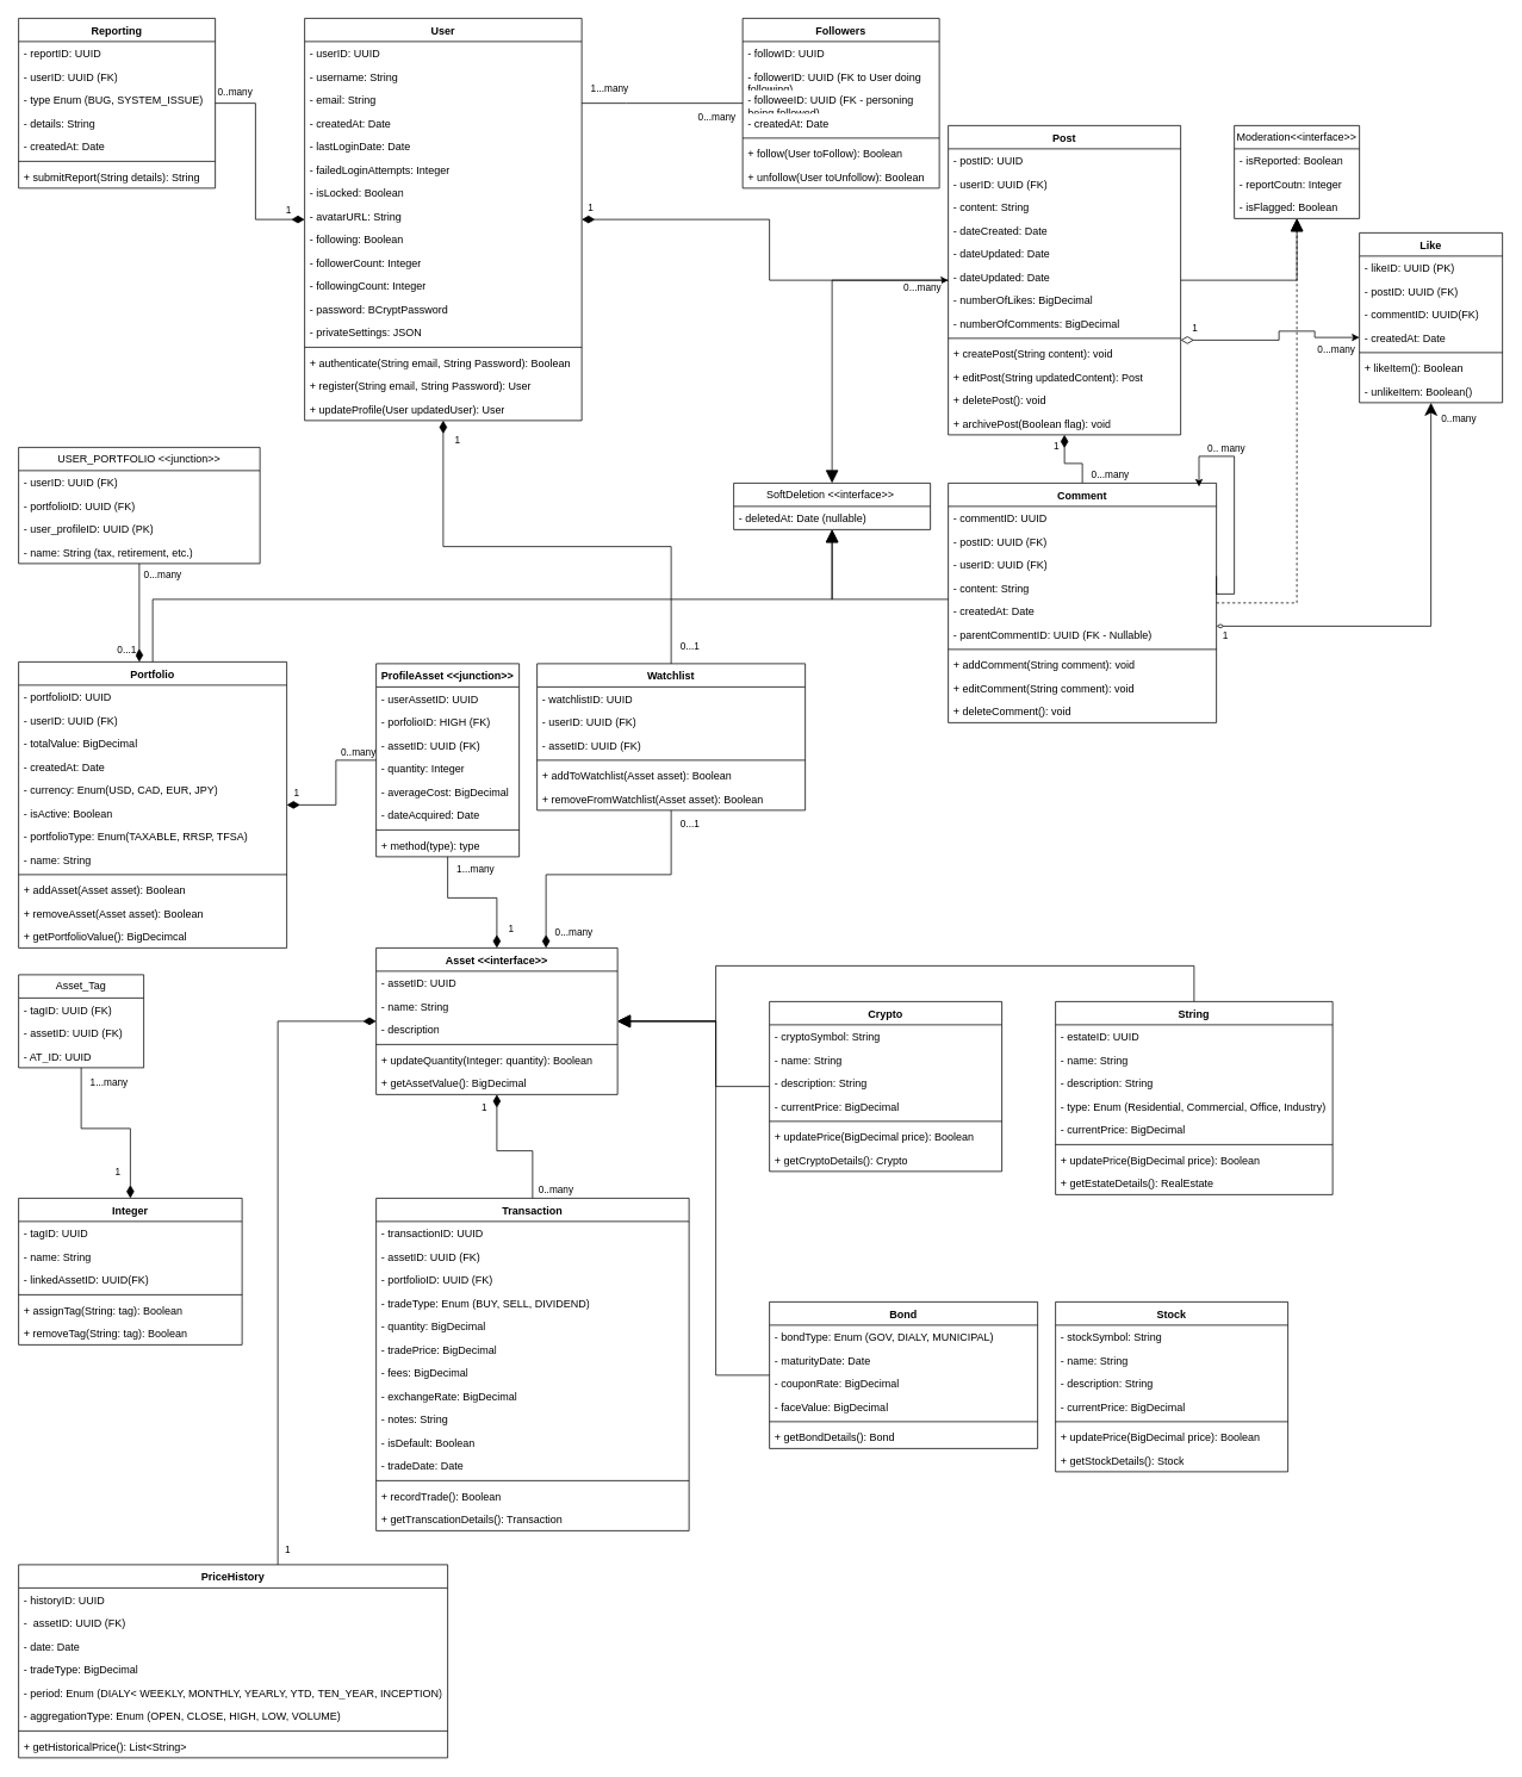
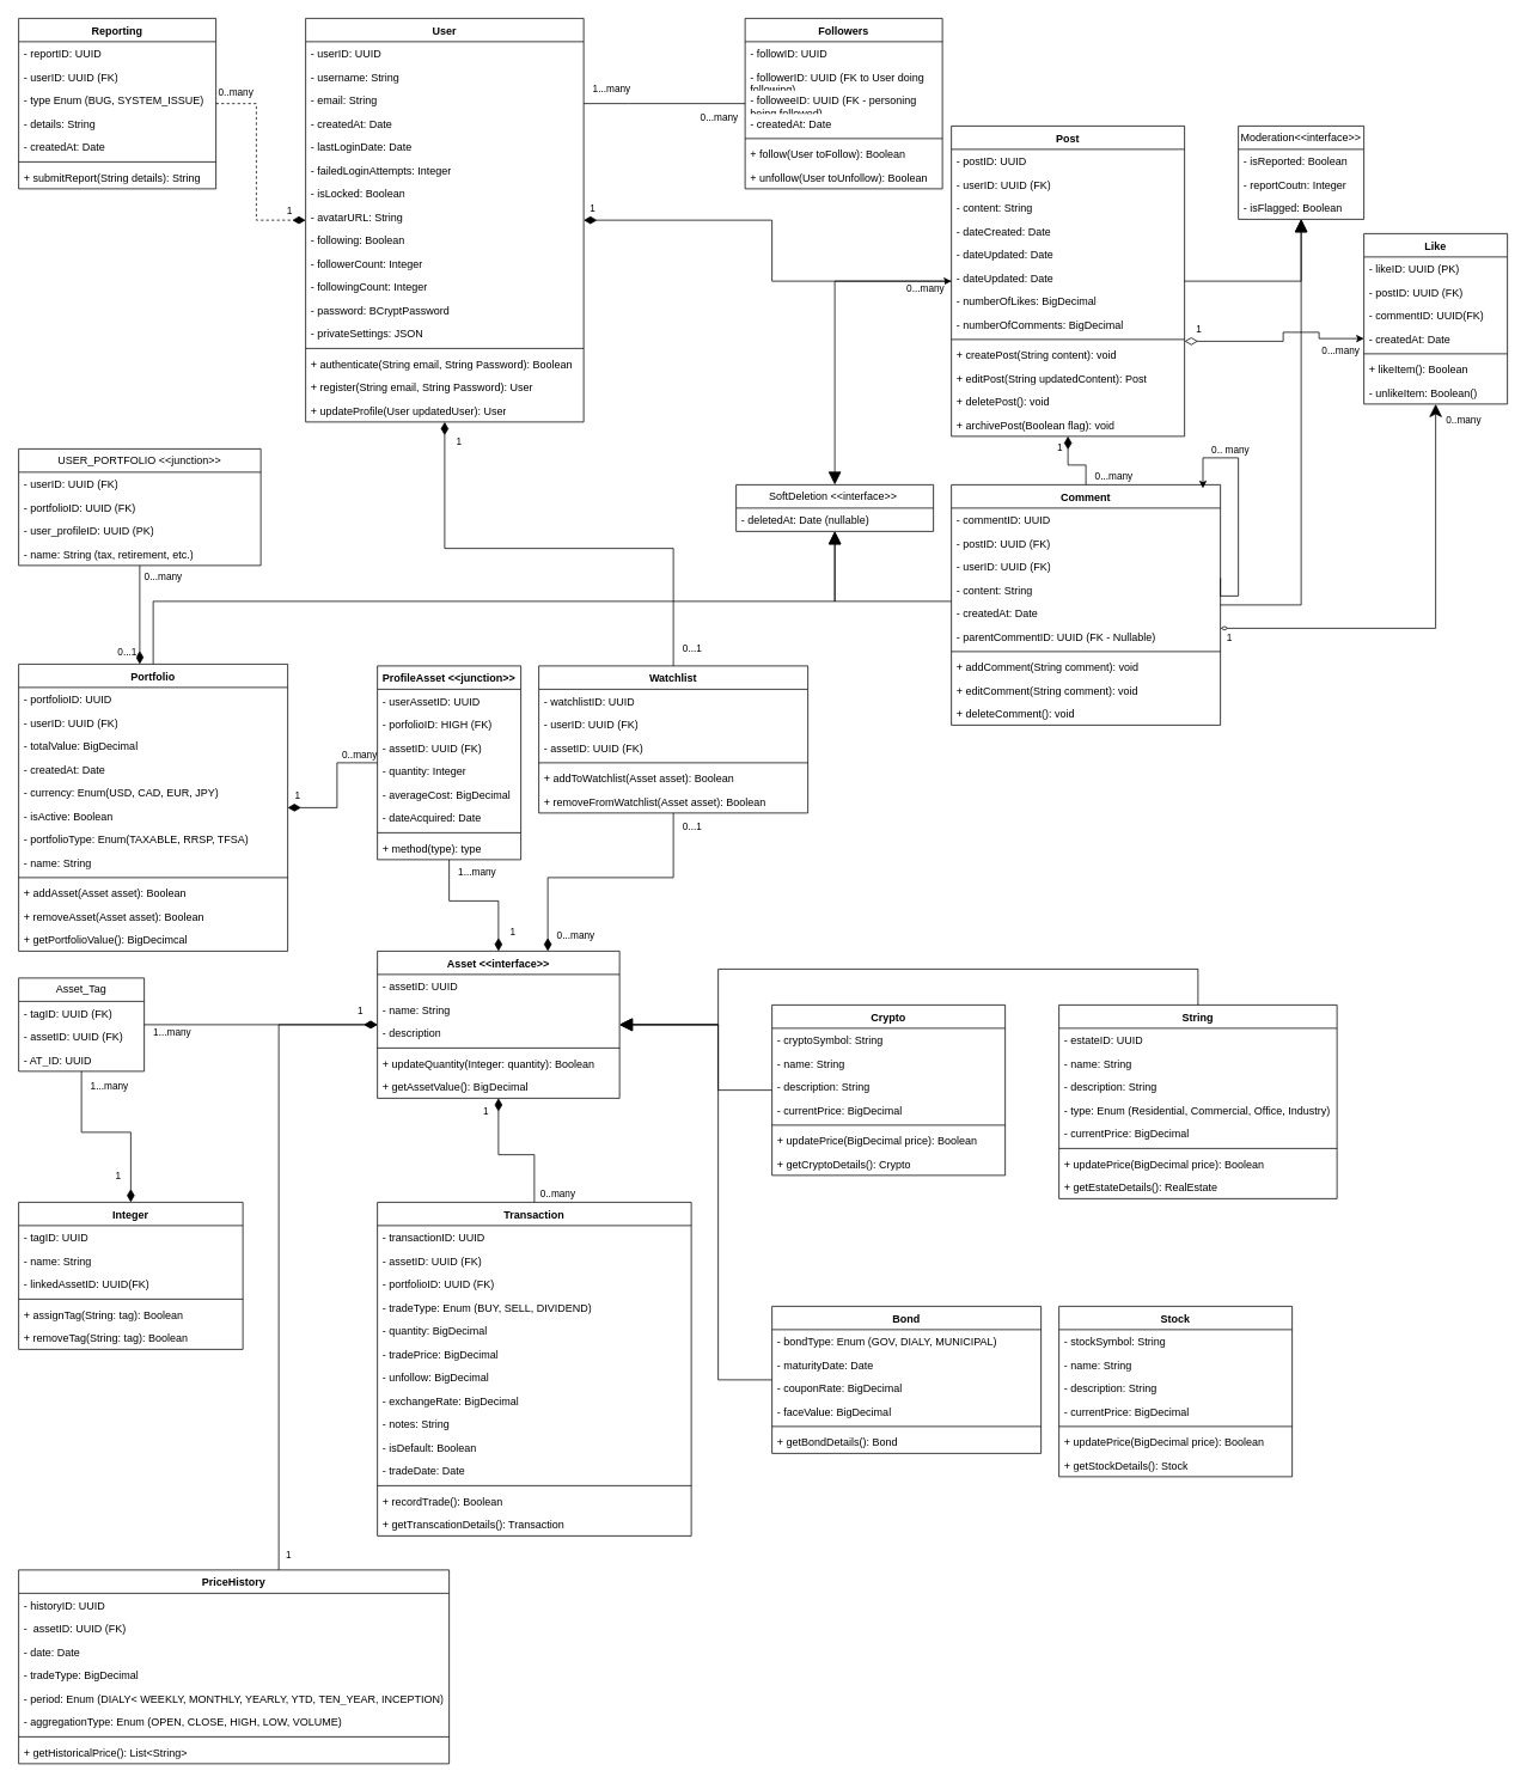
- <mxCell id="60" style="edgeStyle=orthogonalEdgeStyle;rounded=0;orthogonalLoop=1;jettySize=auto;html=1;endArrow=diamondThin;endFill=1;endSize=12;" edge="1" parent="1" source="63" target="2"><mxGeometry relative="1" as="geometry" /></mxCell>
+ <mxCell id="60" style="edgeStyle=orthogonalEdgeStyle;rounded=0;orthogonalLoop=1;jettySize=auto;html=1;endArrow=diamondThin;endFill=1;endSize=12;dashed=1;" edge="1" parent="1" source="63" target="2"><mxGeometry relative="1" as="geometry" /></mxCell>
- <mxCell id="139" style="edgeStyle=orthogonalEdgeStyle;rounded=0;orthogonalLoop=1;jettySize=auto;html=1;endArrow=block;endFill=1;endSize=12;dashed=1;" edge="1" parent="1" source="146" target="192"><mxGeometry relative="1" as="geometry" /></mxCell>
+ <mxCell id="139" style="edgeStyle=orthogonalEdgeStyle;rounded=0;orthogonalLoop=1;jettySize=auto;html=1;endArrow=block;endFill=1;endSize=12;" edge="1" parent="1" source="146" target="192"><mxGeometry relative="1" as="geometry" /></mxCell>
+ <mxCell id="115" style="edgeStyle=orthogonalEdgeStyle;rounded=0;orthogonalLoop=1;jettySize=auto;html=1;endArrow=diamondThin;endFill=1;endSize=12;" edge="1" parent="1" source="121" target="34"><mxGeometry relative="1" as="geometry" /></mxCell>
+ <mxCell id="116" value="1" style="edgeLabel;html=1;align=center;verticalAlign=middle;resizable=0;points=[];" vertex="1" connectable="0" parent="115"><mxGeometry x="0.844" y="2" relative="1" as="geometry"><mxPoint y="-15" as="offset" /></mxGeometry></mxCell>
+ <mxCell id="117" value="1...many" style="edgeLabel;html=1;align=center;verticalAlign=middle;resizable=0;points=[];" vertex="1" connectable="0" parent="115"><mxGeometry x="-0.907" y="1" relative="1" as="geometry"><mxPoint x="18" y="9" as="offset" /></mxGeometry></mxCell>
- <mxCell id="100" value="- fees: BigDecimal" style="text;strokeColor=none;fillColor=none;align=left;verticalAlign=top;spacingLeft=4;spacingRight=4;overflow=hidden;rotatable=0;points=[[0,0.5],[1,0.5]];portConstraint=eastwest;whiteSpace=wrap;html=1;labelBackgroundColor=none;" vertex="1" parent="93"><mxGeometry y="182" width="350" height="26" as="geometry" /></mxCell>
+ <mxCell id="100" value="- unfollow: BigDecimal" style="text;strokeColor=none;fillColor=none;align=left;verticalAlign=top;spacingLeft=4;spacingRight=4;overflow=hidden;rotatable=0;points=[[0,0.5],[1,0.5]];portConstraint=eastwest;whiteSpace=wrap;html=1;labelBackgroundColor=none;" vertex="1" parent="93"><mxGeometry y="182" width="350" height="26" as="geometry" /></mxCell>
